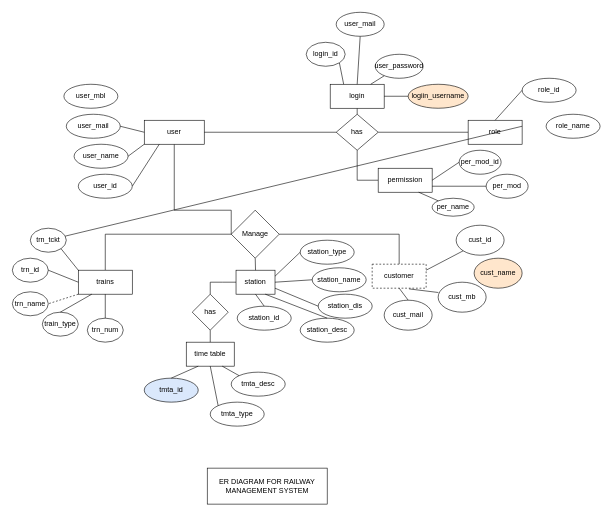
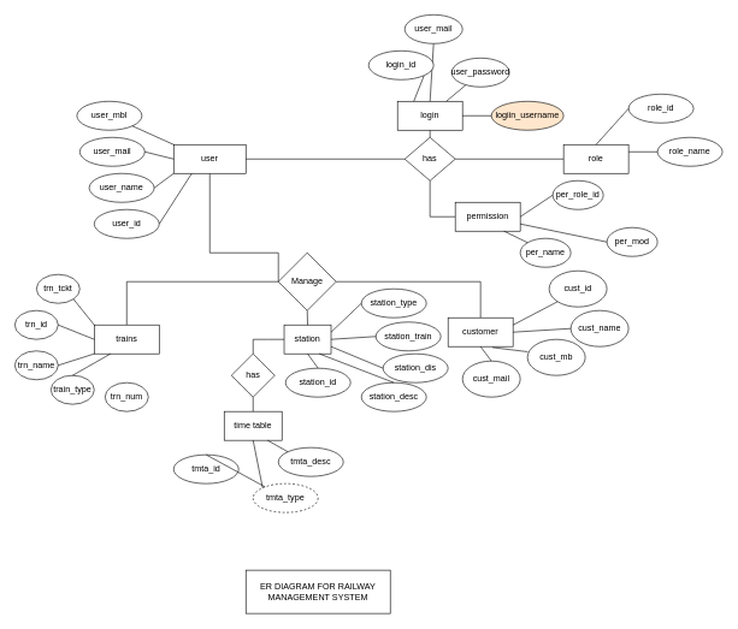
- <mxCell id="70" value="login_id" style="ellipse;whiteSpace=wrap;html=1;" vertex="1" parent="1"><mxGeometry x="510" y="70" width="65" height="40" as="geometry" /></mxCell>
+ <mxCell id="70" value="login_id" style="ellipse;whiteSpace=wrap;html=1;" vertex="1" parent="1"><mxGeometry x="510" y="70" width="90" height="40" as="geometry" /></mxCell>
- <mxCell id="69" value="user_password" style="ellipse;whiteSpace=wrap;html=1;" vertex="1" parent="1"><mxGeometry x="625" y="90" width="80" height="40" as="geometry" /></mxCell>
+ <mxCell id="69" value="user_password" style="ellipse;whiteSpace=wrap;html=1;" vertex="1" parent="1"><mxGeometry x="625" y="80" width="80" height="40" as="geometry" /></mxCell>
+ <mxCell id="57" value="" style="endArrow=none;html=1;rounded=0;entryX=0;entryY=0;entryDx=0;entryDy=0;exitX=1;exitY=1;exitDx=0;exitDy=0;" edge="1" parent="1" source="54" target="49"><mxGeometry width="50" height="50" relative="1" as="geometry"><mxPoint x="143" y="220" as="sourcePoint" /><mxPoint x="78" y="200" as="targetPoint" /></mxGeometry></mxCell>
- <mxCell id="78" value="per_mod_id" style="ellipse;whiteSpace=wrap;html=1;" vertex="1" parent="1"><mxGeometry x="765" y="250" width="70" height="40" as="geometry" /></mxCell>
+ <mxCell id="78" value="per_role_id" style="ellipse;whiteSpace=wrap;html=1;" vertex="1" parent="1"><mxGeometry x="765" y="250" width="70" height="40" as="geometry" /></mxCell>
- <mxCell id="77" value="" style="endArrow=none;html=1;rounded=0;exitX=1;exitY=0.25;exitDx=0;exitDy=0;" edge="1" parent="1" source="62" target="41"><mxGeometry width="50" height="50" relative="1" as="geometry"><mxPoint x="835" y="210" as="sourcePoint" /><mxPoint x="880" y="160" as="targetPoint" /></mxGeometry></mxCell>
+ <mxCell id="77" value="" style="endArrow=none;html=1;rounded=0;entryX=0;entryY=0.5;entryDx=0;entryDy=0;exitX=1;exitY=0.25;exitDx=0;exitDy=0;" edge="1" parent="1" source="62" target="75"><mxGeometry width="50" height="50" relative="1" as="geometry"><mxPoint x="835" y="210" as="sourcePoint" /><mxPoint x="880" y="160" as="targetPoint" /></mxGeometry></mxCell>
- <mxCell id="79" value="per_mod" style="ellipse;whiteSpace=wrap;html=1;" vertex="1" parent="1"><mxGeometry x="810" y="290" width="70" height="40" as="geometry" /></mxCell>
+ <mxCell id="79" value="per_mod" style="ellipse;whiteSpace=wrap;html=1;" vertex="1" parent="1"><mxGeometry x="840" y="315" width="70" height="40" as="geometry" /></mxCell>
- <mxCell id="80" value="per_name" style="ellipse;whiteSpace=wrap;html=1;" vertex="1" parent="1"><mxGeometry x="720" y="330" width="70" height="30" as="geometry" /></mxCell>
+ <mxCell id="80" value="per_name" style="ellipse;whiteSpace=wrap;html=1;" vertex="1" parent="1"><mxGeometry x="720" y="330" width="70" height="40" as="geometry" /></mxCell>
- <mxCell id="29" value="cust_name" style="ellipse;whiteSpace=wrap;html=1;fillColor=#ffe6cc;" vertex="1" parent="1"><mxGeometry x="790" y="430" width="80" height="50" as="geometry" /></mxCell>
+ <mxCell id="29" value="cust_name" style="ellipse;whiteSpace=wrap;html=1;" vertex="1" parent="1"><mxGeometry x="790" y="430" width="80" height="50" as="geometry" /></mxCell>
+ <mxCell id="34" value="" style="endArrow=none;html=1;rounded=0;entryX=1;entryY=0.5;entryDx=0;entryDy=0;exitX=0;exitY=0.5;exitDx=0;exitDy=0;" edge="1" parent="1" source="29" target="27"><mxGeometry width="50" height="50" relative="1" as="geometry"><mxPoint x="790" y="450" as="sourcePoint" /><mxPoint x="750" y="510" as="targetPoint" /></mxGeometry></mxCell>
- <mxCell id="27" value="customer" style="rounded=0;whiteSpace=wrap;html=1;dashed=1;" vertex="1" parent="1"><mxGeometry x="620" y="440" width="90" height="40" as="geometry" /></mxCell>
+ <mxCell id="27" value="customer" style="rounded=0;whiteSpace=wrap;html=1;" vertex="1" parent="1"><mxGeometry x="620" y="440" width="90" height="40" as="geometry" /></mxCell>
- <mxCell id="18" value="station_name" style="ellipse;whiteSpace=wrap;html=1;" vertex="1" parent="1"><mxGeometry x="520" y="446" width="90" height="40" as="geometry" /></mxCell>
+ <mxCell id="18" value="station_train" style="ellipse;whiteSpace=wrap;html=1;" vertex="1" parent="1"><mxGeometry x="520" y="446" width="90" height="40" as="geometry" /></mxCell>
- <mxCell id="45" value="" style="endArrow=none;html=1;rounded=0;exitX=0;exitY=1;exitDx=0;exitDy=0;entryX=1;entryY=0.5;entryDx=0;entryDy=0;dashed=1;" edge="1" parent="1" source="37" target="39"><mxGeometry width="50" height="50" relative="1" as="geometry"><mxPoint x="195" y="510" as="sourcePoint" /><mxPoint x="195" y="550" as="targetPoint" /></mxGeometry></mxCell>
+ <mxCell id="45" value="" style="endArrow=none;html=1;rounded=0;exitX=0;exitY=1;exitDx=0;exitDy=0;entryX=1;entryY=0.5;entryDx=0;entryDy=0;" edge="1" parent="1" source="37" target="39"><mxGeometry width="50" height="50" relative="1" as="geometry"><mxPoint x="195" y="510" as="sourcePoint" /><mxPoint x="195" y="550" as="targetPoint" /></mxGeometry></mxCell>
- <mxCell id="43" value="" style="endArrow=none;html=1;rounded=0;exitX=0.5;exitY=1;exitDx=0;exitDy=0;entryX=0.5;entryY=0;entryDx=0;entryDy=0;" edge="1" parent="1" source="37" target="42"><mxGeometry width="50" height="50" relative="1" as="geometry"><mxPoint x="270" y="560" as="sourcePoint" /><mxPoint x="320" y="510" as="targetPoint" /></mxGeometry></mxCell>
- <mxCell id="13" value="" style="endArrow=none;html=1;rounded=0;exitX=0.5;exitY=0;exitDx=0;exitDy=0;entryX=0.25;entryY=1;entryDx=0;entryDy=0;" edge="1" parent="1" source="8" target="7"><mxGeometry width="50" height="50" relative="1" as="geometry"><mxPoint x="360" y="580" as="sourcePoint" /><mxPoint x="360" y="560" as="targetPoint" /></mxGeometry></mxCell>
+ <mxCell id="13" value="" style="endArrow=none;html=1;rounded=0;exitX=0.5;exitY=0;exitDx=0;exitDy=0;" edge="1" parent="1" source="8" target="9"><mxGeometry width="50" height="50" relative="1" as="geometry"><mxPoint x="360" y="580" as="sourcePoint" /><mxPoint x="360" y="560" as="targetPoint" /></mxGeometry></mxCell>
- <mxCell id="8" value="tmta_id" style="ellipse;whiteSpace=wrap;html=1;fillColor=#dae8fc;" vertex="1" parent="1"><mxGeometry x="240" y="630" width="90" height="40" as="geometry" /></mxCell>
+ <mxCell id="8" value="tmta_id" style="ellipse;whiteSpace=wrap;html=1;" vertex="1" parent="1"><mxGeometry x="240" y="630" width="90" height="40" as="geometry" /></mxCell>
- <mxCell id="9" value="tmta_type" style="ellipse;whiteSpace=wrap;html=1;" vertex="1" parent="1"><mxGeometry x="350" y="670" width="90" height="40" as="geometry" /></mxCell>
+ <mxCell id="9" value="tmta_type" style="ellipse;whiteSpace=wrap;html=1;dashed=1;" vertex="1" parent="1"><mxGeometry x="350" y="670" width="90" height="40" as="geometry" /></mxCell>
- <mxCell id="2" value="ER DIAGRAM FOR RAILWAY MANAGEMENT SYSTEM" style="rounded=0;whiteSpace=wrap;html=1;" vertex="1" parent="1"><mxGeometry x="345" y="780" width="200" height="60" as="geometry" /></mxCell>
+ <mxCell id="2" value="ER DIAGRAM FOR RAILWAY MANAGEMENT SYSTEM" style="rounded=0;whiteSpace=wrap;html=1;" vertex="1" parent="1"><mxGeometry x="340" y="790" width="200" height="60" as="geometry" /></mxCell>
